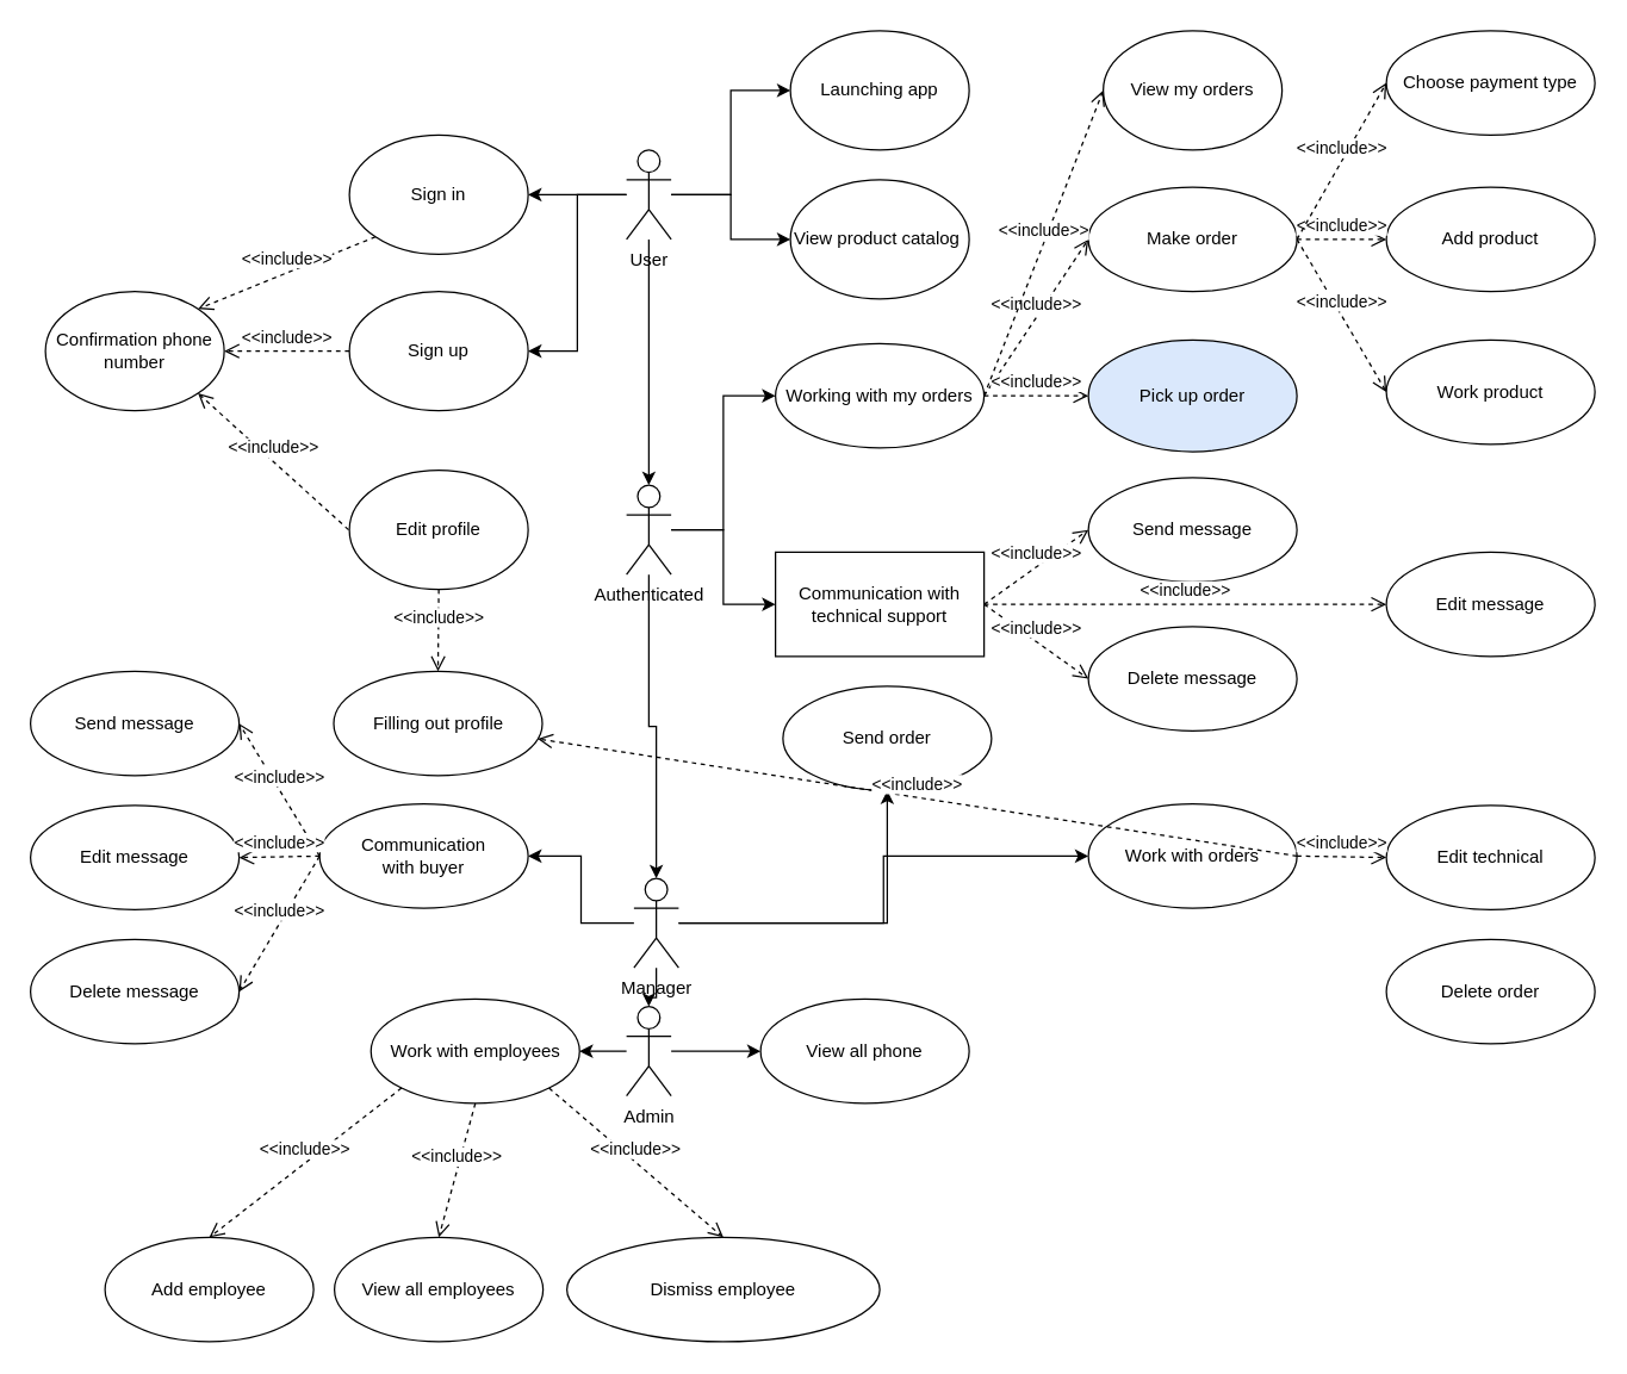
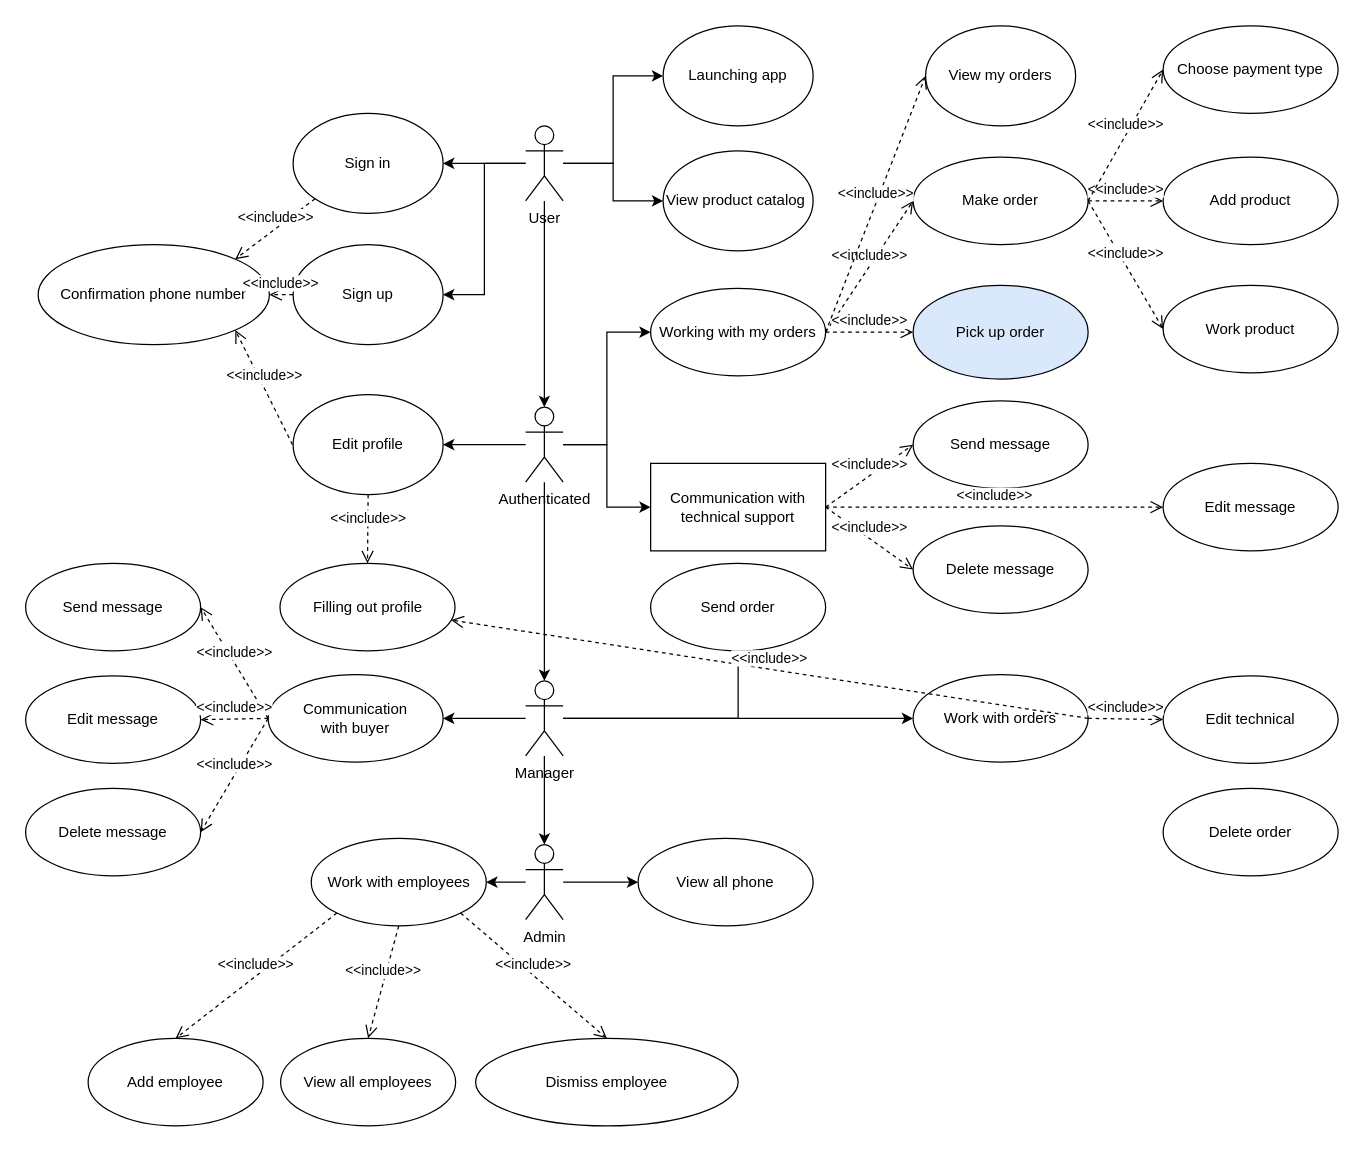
- <mxCell id="13" value="Confirmation phone number" style="ellipse;whiteSpace=wrap;html=1;" parent="1" vertex="1"><mxGeometry x="30" y="195" width="120" height="80" as="geometry" /></mxCell>
+ <mxCell id="13" value="Confirmation phone number" style="ellipse;whiteSpace=wrap;html=1;" parent="1" vertex="1"><mxGeometry x="30" y="195" width="185" height="80" as="geometry" /></mxCell>
+ <mxCell id="15" style="edgeStyle=orthogonalEdgeStyle;rounded=0;orthogonalLoop=1;jettySize=auto;html=1;entryX=1;entryY=0.5;entryDx=0;entryDy=0;" parent="1" source="19" target="12" edge="1"><mxGeometry relative="1" as="geometry" /></mxCell>
- <mxCell id="42" value="Send order" style="ellipse;whiteSpace=wrap;html=1;" parent="1" vertex="1"><mxGeometry x="525" y="460" width="140" height="70" as="geometry" /></mxCell>
+ <mxCell id="42" value="Send order" style="ellipse;whiteSpace=wrap;html=1;" parent="1" vertex="1"><mxGeometry x="520" y="450" width="140" height="70" as="geometry" /></mxCell>
- <mxCell id="41" value="Manager" style="shape=umlActor;verticalLabelPosition=bottom;verticalAlign=top;html=1;" parent="1" vertex="1"><mxGeometry x="425" y="589" width="30" height="60" as="geometry" /></mxCell>
+ <mxCell id="41" value="Manager" style="shape=umlActor;verticalLabelPosition=bottom;verticalAlign=top;html=1;" parent="1" vertex="1"><mxGeometry x="420" y="544" width="30" height="60" as="geometry" /></mxCell>
